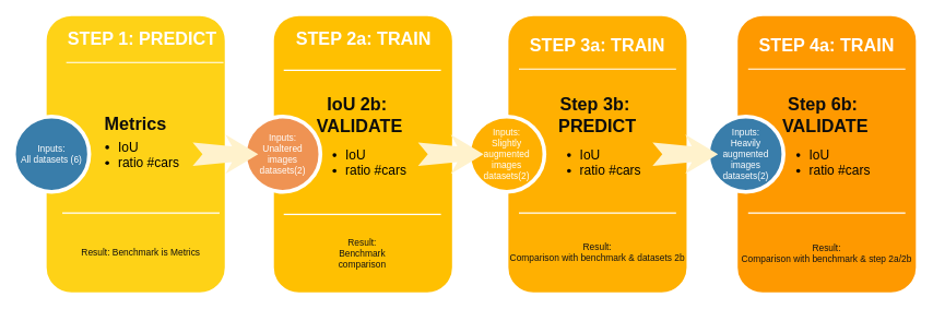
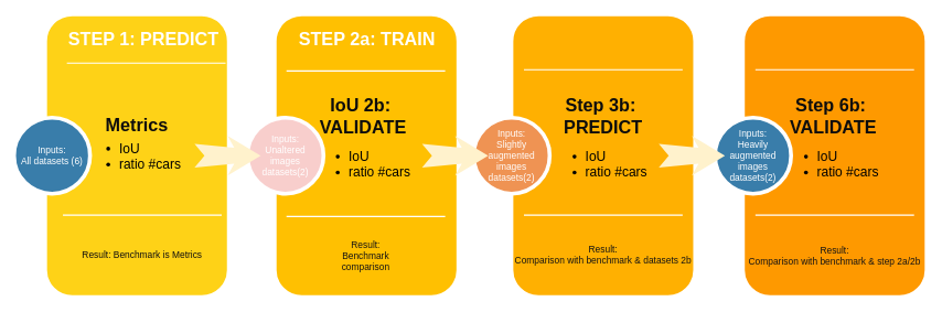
- <mxCell id="10" value="STEP 3a: TRAIN" style="text;html=1;strokeColor=none;fillColor=none;align=center;verticalAlign=middle;whiteSpace=wrap;rounded=0;shadow=0;fontSize=27;fontColor=#FFFFFF;fontStyle=1" parent="1" vertex="1"><mxGeometry x="771" y="40" width="280" height="60" as="geometry" /></mxCell>
- <mxCell id="15" value="STEP 4a: TRAIN" style="text;html=1;strokeColor=none;fillColor=none;align=center;verticalAlign=middle;whiteSpace=wrap;rounded=0;shadow=0;fontSize=27;fontColor=#FFFFFF;fontStyle=1" parent="1" vertex="1"><mxGeometry x="1121" y="40" width="280" height="60" as="geometry" /></mxCell>
- <mxCell id="22" value="Inputs:&lt;br&gt;Unaltered&lt;br&gt;images datasets(2)" style="ellipse;whiteSpace=wrap;html=1;rounded=0;shadow=0;strokeWidth=6;fontSize=14;align=center;fillColor=#EF9353;strokeColor=#FFFFFF;fontColor=#FFFFFF;" parent="1" vertex="1"><mxGeometry x="373" y="177.5" width="115" height="115" as="geometry" /></mxCell>
+ <mxCell id="22" value="Inputs:&lt;br&gt;Unaltered&lt;br&gt;images datasets(2)" style="ellipse;whiteSpace=wrap;html=1;rounded=0;shadow=0;strokeWidth=6;fontSize=14;align=center;fillColor=#f8cecc;strokeColor=#FFFFFF;fontColor=#FFFFFF;" parent="1" vertex="1"><mxGeometry x="373" y="177.5" width="115" height="115" as="geometry" /></mxCell>
- <mxCell id="13" value="&lt;div&gt;Inputs:&lt;/div&gt;&lt;div&gt;Slightly&lt;/div&gt;&lt;div&gt;augmented &lt;br&gt;&lt;/div&gt;&lt;div&gt;images datasets(2)&lt;br&gt;&lt;/div&gt;" style="ellipse;whiteSpace=wrap;html=1;rounded=0;shadow=0;strokeWidth=6;fontSize=14;align=center;fillColor=#ffb001;strokeColor=#FFFFFF;fontColor=#FFFFFF;" parent="1" vertex="1"><mxGeometry x="715" y="177.5" width="115" height="115" as="geometry" /></mxCell>
+ <mxCell id="13" value="&lt;div&gt;Inputs:&lt;/div&gt;&lt;div&gt;Slightly&lt;/div&gt;&lt;div&gt;augmented &lt;br&gt;&lt;/div&gt;&lt;div&gt;images datasets(2)&lt;br&gt;&lt;/div&gt;" style="ellipse;whiteSpace=wrap;html=1;rounded=0;shadow=0;strokeWidth=6;fontSize=14;align=center;fillColor=#EF9353;strokeColor=#FFFFFF;fontColor=#FFFFFF;" parent="1" vertex="1"><mxGeometry x="715" y="177.5" width="115" height="115" as="geometry" /></mxCell>
